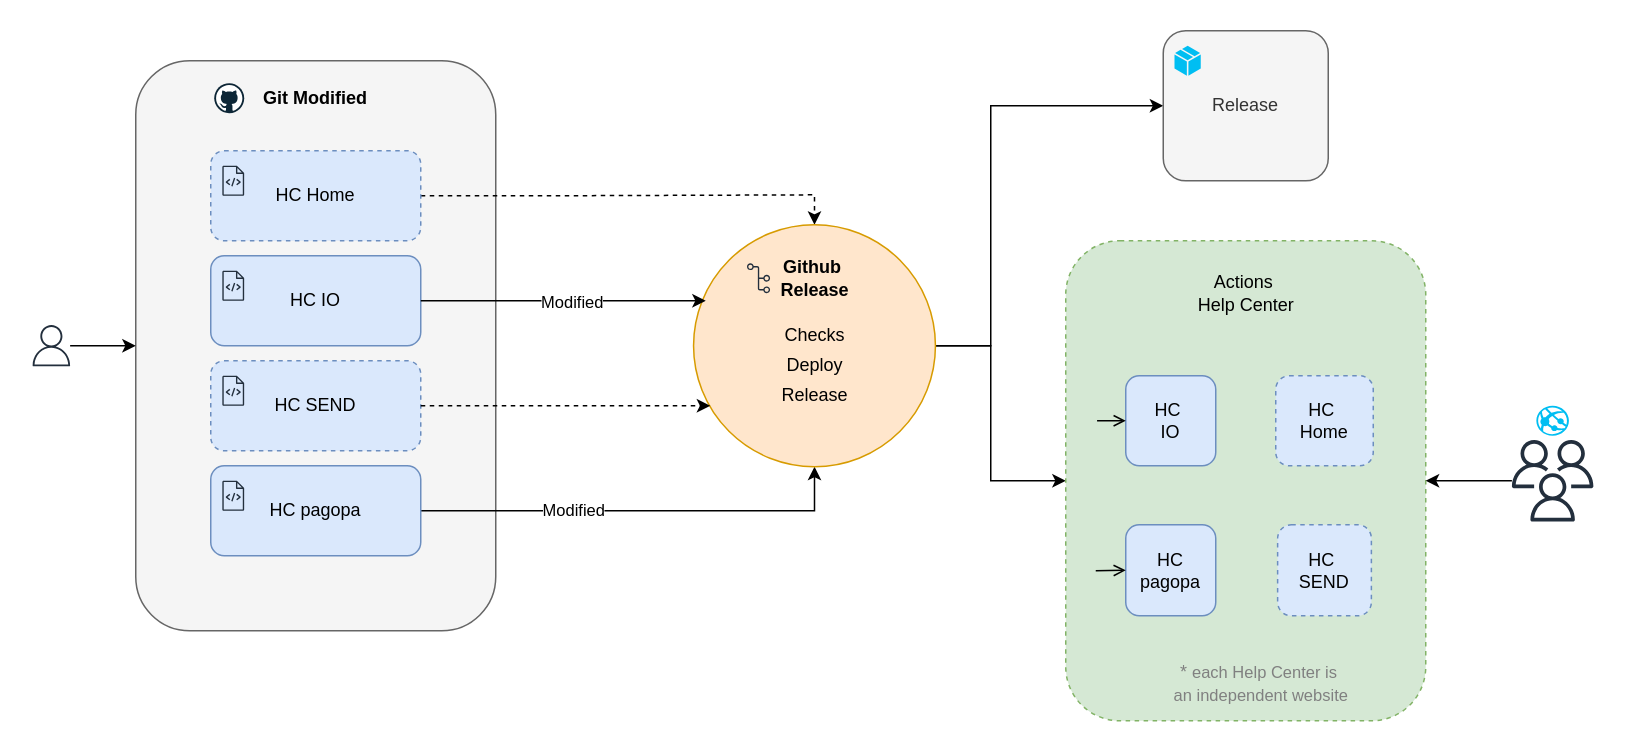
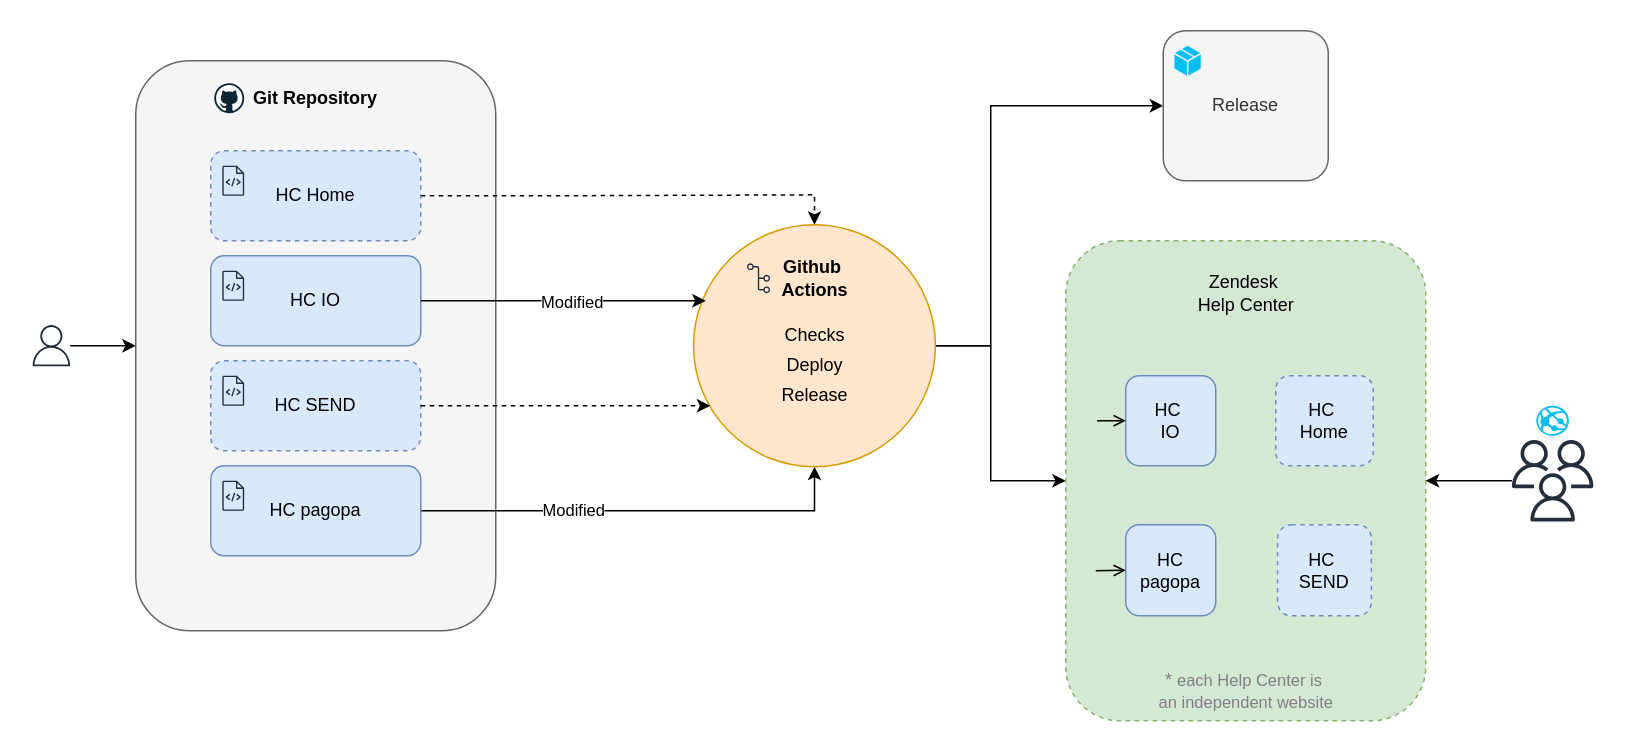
- <mxCell id="10" value="&lt;b&gt;Git Modified&lt;/b&gt;" style="text;html=1;align=center;verticalAlign=middle;whiteSpace=wrap;rounded=0;" vertex="1" parent="1"><mxGeometry x="155" y="50" width="110" height="30" as="geometry" /></mxCell>
+ <mxCell id="10" value="&lt;b&gt;Git Repository&lt;/b&gt;" style="text;html=1;align=center;verticalAlign=middle;whiteSpace=wrap;rounded=0;" vertex="1" parent="1"><mxGeometry x="155" y="50" width="110" height="30" as="geometry" /></mxCell>
- <mxCell id="19" value="&lt;b&gt;Github&amp;nbsp;&lt;/b&gt;&lt;div&gt;&lt;b&gt;Release&lt;/b&gt;&lt;/div&gt;" style="text;html=1;align=center;verticalAlign=middle;whiteSpace=wrap;rounded=0;" vertex="1" parent="1"><mxGeometry x="497.5" y="170" width="90" height="30" as="geometry" /></mxCell>
+ <mxCell id="19" value="&lt;b&gt;Github&amp;nbsp;&lt;/b&gt;&lt;div&gt;&lt;b&gt;Actions&lt;/b&gt;&lt;/div&gt;" style="text;html=1;align=center;verticalAlign=middle;whiteSpace=wrap;rounded=0;" vertex="1" parent="1"><mxGeometry x="497.5" y="170" width="90" height="30" as="geometry" /></mxCell>
- <mxCell id="27" value="Actions&amp;nbsp;&lt;div&gt;Help Center&lt;/div&gt;" style="text;html=1;align=center;verticalAlign=middle;whiteSpace=wrap;rounded=0;" vertex="1" parent="1"><mxGeometry x="787.5" y="180" width="85" height="30" as="geometry" /></mxCell>
+ <mxCell id="27" value="Zendesk&amp;nbsp;&lt;div&gt;Help Center&lt;/div&gt;" style="text;html=1;align=center;verticalAlign=middle;whiteSpace=wrap;rounded=0;" vertex="1" parent="1"><mxGeometry x="787.5" y="180" width="85" height="30" as="geometry" /></mxCell>
- <mxCell id="43" value="&lt;font color=&quot;#808080&quot;&gt;* &lt;font style=&quot;font-size: 11px;&quot;&gt;each Help Center is&amp;nbsp;&lt;/font&gt;&lt;/font&gt;&lt;div&gt;&lt;font color=&quot;#808080&quot; style=&quot;font-size: 11px;&quot;&gt;an independent website&lt;/font&gt;&lt;/div&gt;" style="text;html=1;align=center;verticalAlign=middle;resizable=0;points=[];autosize=1;strokeColor=none;fillColor=none;" vertex="1" parent="1"><mxGeometry x="770" y="435" width="140" height="40" as="geometry" /></mxCell>
+ <mxCell id="43" value="&lt;font color=&quot;#808080&quot;&gt;* &lt;font style=&quot;font-size: 11px;&quot;&gt;each Help Center is&amp;nbsp;&lt;/font&gt;&lt;/font&gt;&lt;div&gt;&lt;font color=&quot;#808080&quot; style=&quot;font-size: 11px;&quot;&gt;an independent website&lt;/font&gt;&lt;/div&gt;" style="text;html=1;align=center;verticalAlign=middle;resizable=0;points=[];autosize=1;strokeColor=none;fillColor=none;" vertex="1" parent="1"><mxGeometry x="760" y="440" width="140" height="40" as="geometry" /></mxCell>
